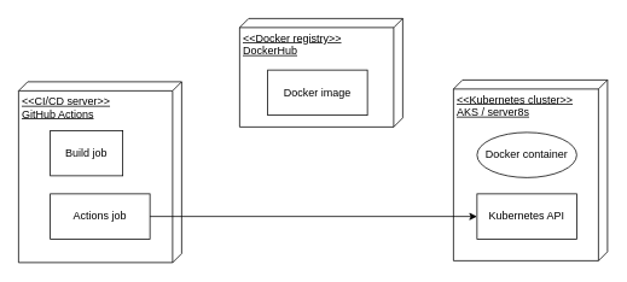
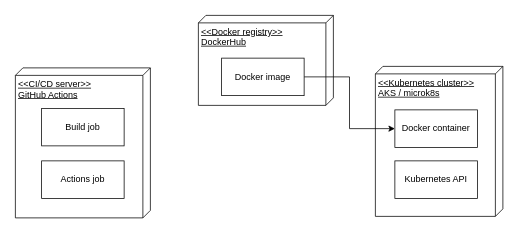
- <mxCell id="6" value="&amp;lt;&amp;lt;Kubernetes cluster&amp;gt;&amp;gt;&lt;br&gt;AKS / server8s" style="verticalAlign=top;align=left;spacingTop=8;spacingLeft=2;spacingRight=12;shape=cube;size=10;direction=south;fontStyle=4;html=1;whiteSpace=wrap;" vertex="1" parent="1"><mxGeometry x="500" y="88" width="170" height="200" as="geometry" /></mxCell>
+ <mxCell id="6" value="&amp;lt;&amp;lt;Kubernetes cluster&amp;gt;&amp;gt;&lt;br&gt;AKS / microk8s" style="verticalAlign=top;align=left;spacingTop=8;spacingLeft=2;spacingRight=12;shape=cube;size=10;direction=south;fontStyle=4;html=1;whiteSpace=wrap;" vertex="1" parent="1"><mxGeometry x="500" y="88" width="170" height="200" as="geometry" /></mxCell>
+ <mxCell id="7" style="edgeStyle=orthogonalEdgeStyle;rounded=0;orthogonalLoop=1;jettySize=auto;html=1;exitX=1;exitY=0.5;exitDx=0;exitDy=0;entryX=0;entryY=0.5;entryDx=0;entryDy=0;" edge="1" parent="1" source="8" target="9"><mxGeometry relative="1" as="geometry"><mxPoint x="460" y="170" as="targetPoint" /></mxGeometry></mxCell>
- <mxCell id="3" value="Build job" style="html=1;whiteSpace=wrap;" vertex="1" parent="1"><mxGeometry x="55" y="144" width="80" height="50" as="geometry" /></mxCell>
+ <mxCell id="3" value="Build job" style="html=1;whiteSpace=wrap;" vertex="1" parent="1"><mxGeometry x="55" y="144" width="110" height="50" as="geometry" /></mxCell>
- <mxCell id="9" value="Docker container" style="ellipse;html=1;whiteSpace=wrap;" vertex="1" parent="1"><mxGeometry x="526" y="146" width="110" height="50" as="geometry" /></mxCell>
+ <mxCell id="9" value="Docker container" style="html=1;whiteSpace=wrap;" vertex="1" parent="1"><mxGeometry x="526" y="146" width="110" height="50" as="geometry" /></mxCell>
- <mxCell id="11" style="edgeStyle=orthogonalEdgeStyle;rounded=0;orthogonalLoop=1;jettySize=auto;html=1;entryX=0;entryY=0.5;entryDx=0;entryDy=0;" edge="1" parent="1" source="4" target="10"><mxGeometry relative="1" as="geometry"><mxPoint x="460" y="239" as="targetPoint" /></mxGeometry></mxCell>
